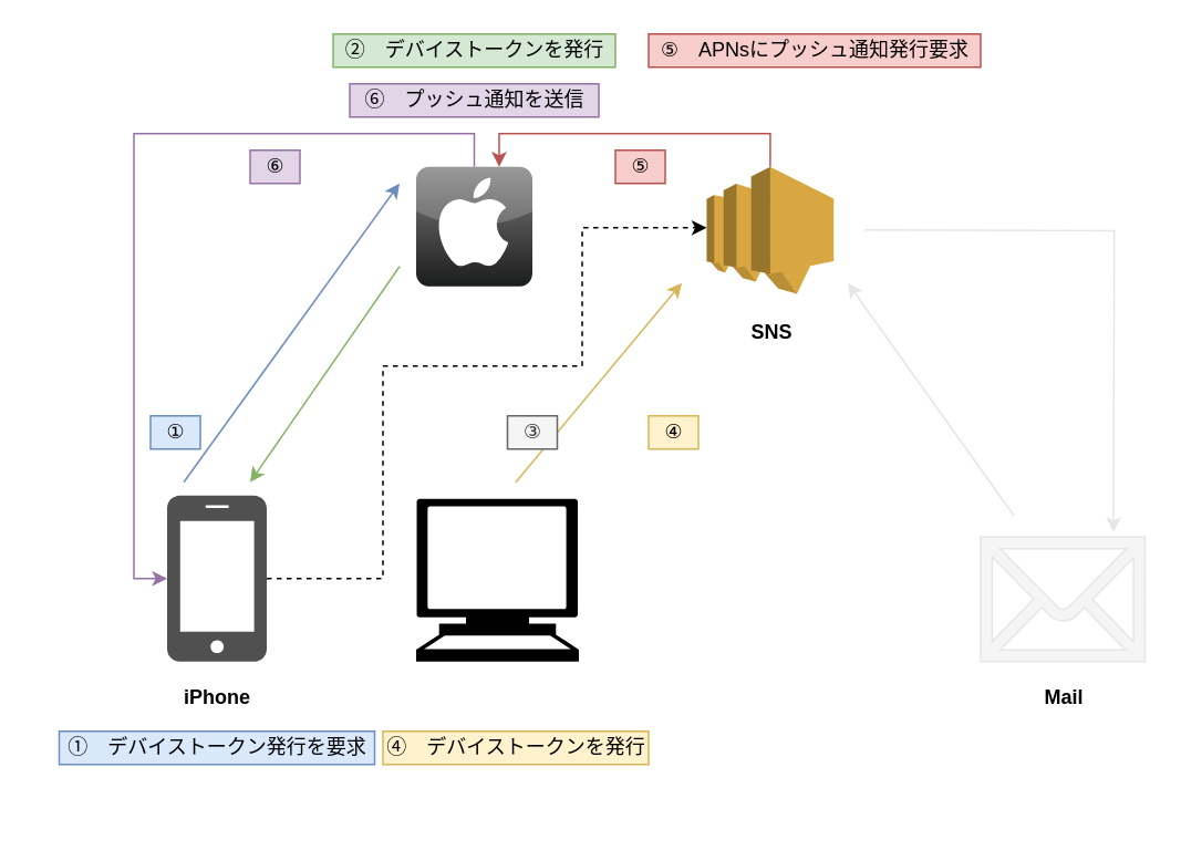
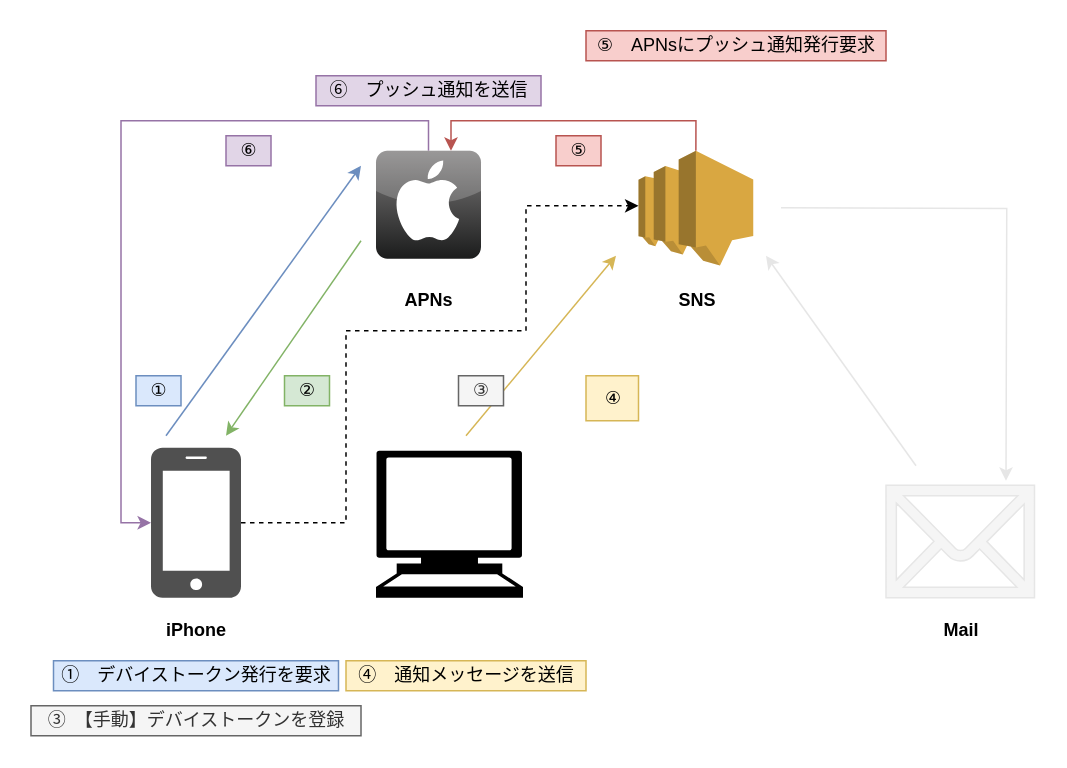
- <mxCell id="14" value="②　デバイストークンを発行" style="text;html=1;align=center;verticalAlign=middle;resizable=0;points=[];autosize=1;fillColor=#d5e8d4;strokeColor=#82b366;" vertex="1" parent="1"><mxGeometry x="200" y="20" width="170" height="20" as="geometry" /></mxCell>
+ <mxCell id="27" value="APNs" style="text;html=1;align=center;verticalAlign=middle;resizable=0;points=[];autosize=1;fontStyle=1" vertex="1" parent="1"><mxGeometry x="260" y="190" width="50" height="20" as="geometry" /></mxCell>
+ <mxCell id="13" value="②" style="text;html=1;align=center;verticalAlign=middle;resizable=0;points=[];autosize=1;fillColor=#d5e8d4;strokeColor=#82b366;" vertex="1" parent="1"><mxGeometry x="189" y="250" width="30" height="20" as="geometry" /></mxCell>
- <mxCell id="18" value="④" style="text;html=1;align=center;verticalAlign=middle;resizable=0;points=[];autosize=1;fillColor=#fff2cc;strokeColor=#d6b656;" vertex="1" parent="1"><mxGeometry x="390" y="250" width="30" height="20" as="geometry" /></mxCell>
+ <mxCell id="18" value="④" style="text;html=1;align=center;verticalAlign=middle;resizable=0;points=[];autosize=1;fillColor=#fff2cc;strokeColor=#d6b656;" vertex="1" parent="1"><mxGeometry x="390" y="250" width="35" height="30" as="geometry" /></mxCell>
- <mxCell id="17" value="④　デバイストークンを発行" style="text;html=1;align=center;verticalAlign=middle;resizable=0;points=[];autosize=1;fillColor=#fff2cc;strokeColor=#d6b656;" vertex="1" parent="1"><mxGeometry x="230" y="440" width="160" height="20" as="geometry" /></mxCell>
+ <mxCell id="17" value="④　通知メッセージを送信" style="text;html=1;align=center;verticalAlign=middle;resizable=0;points=[];autosize=1;fillColor=#fff2cc;strokeColor=#d6b656;" vertex="1" parent="1"><mxGeometry x="230" y="440" width="160" height="20" as="geometry" /></mxCell>
+ <mxCell id="28" value="③　【手動】デバイストークンを登録" style="text;html=1;align=center;verticalAlign=middle;resizable=0;points=[];autosize=1;fillColor=#f5f5f5;strokeColor=#666666;fontColor=#333333;" vertex="1" parent="1"><mxGeometry x="20" y="470" width="220" height="20" as="geometry" /></mxCell>
